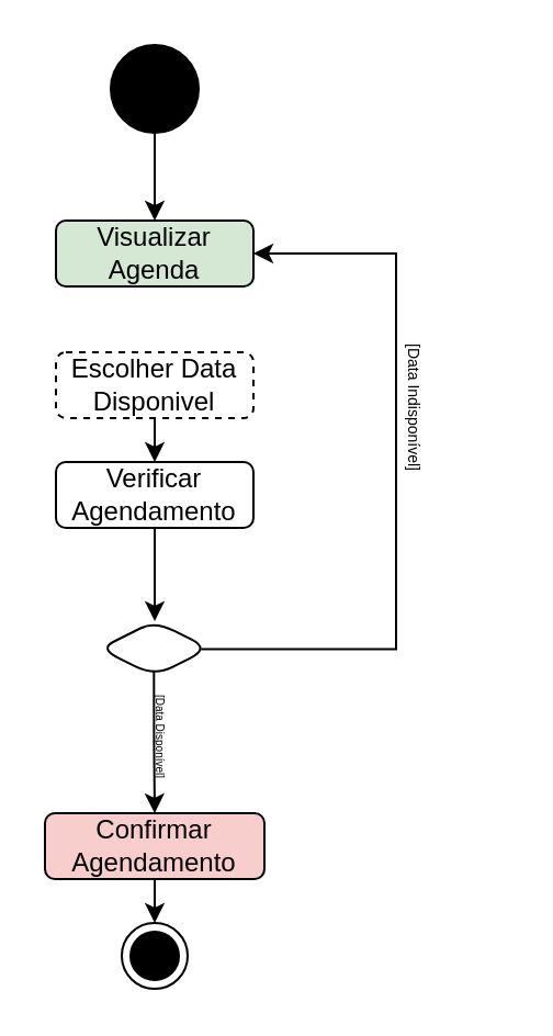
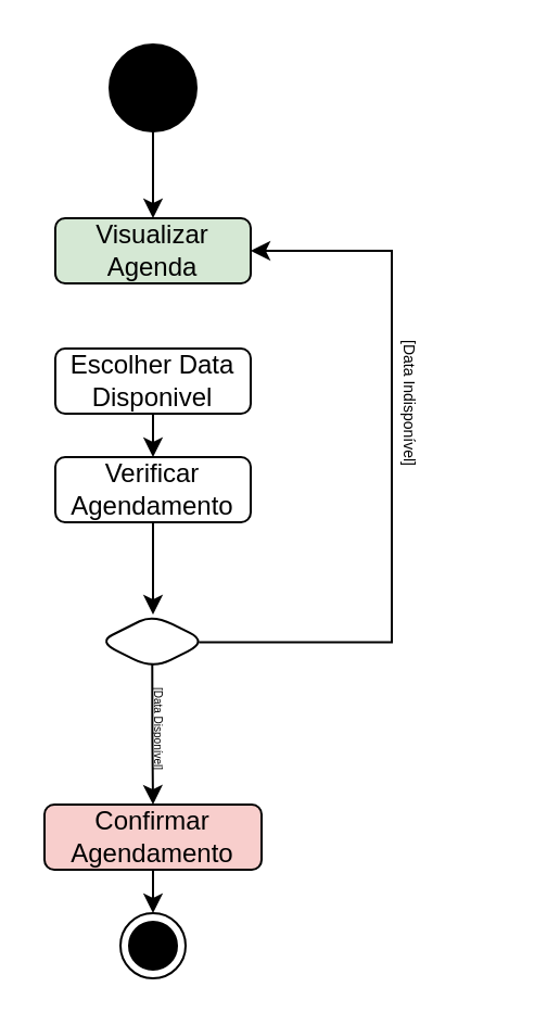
- <mxCell id="6" value="Escolher Data Disponivel" style="rounded=1;whiteSpace=wrap;html=1;dashed=1;" vertex="1" parent="1"><mxGeometry x="25" y="160" width="90" height="30" as="geometry" /></mxCell>
+ <mxCell id="6" value="Escolher Data Disponivel" style="rounded=1;whiteSpace=wrap;html=1;" vertex="1" parent="1"><mxGeometry x="25" y="160" width="90" height="30" as="geometry" /></mxCell>
